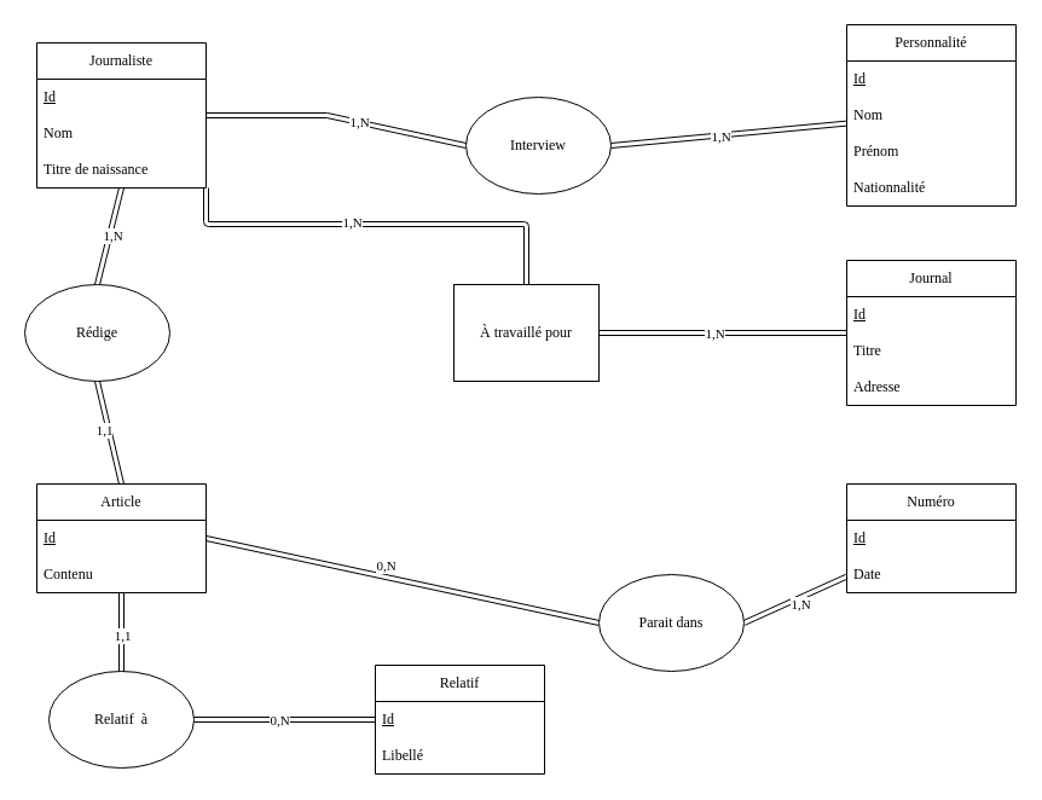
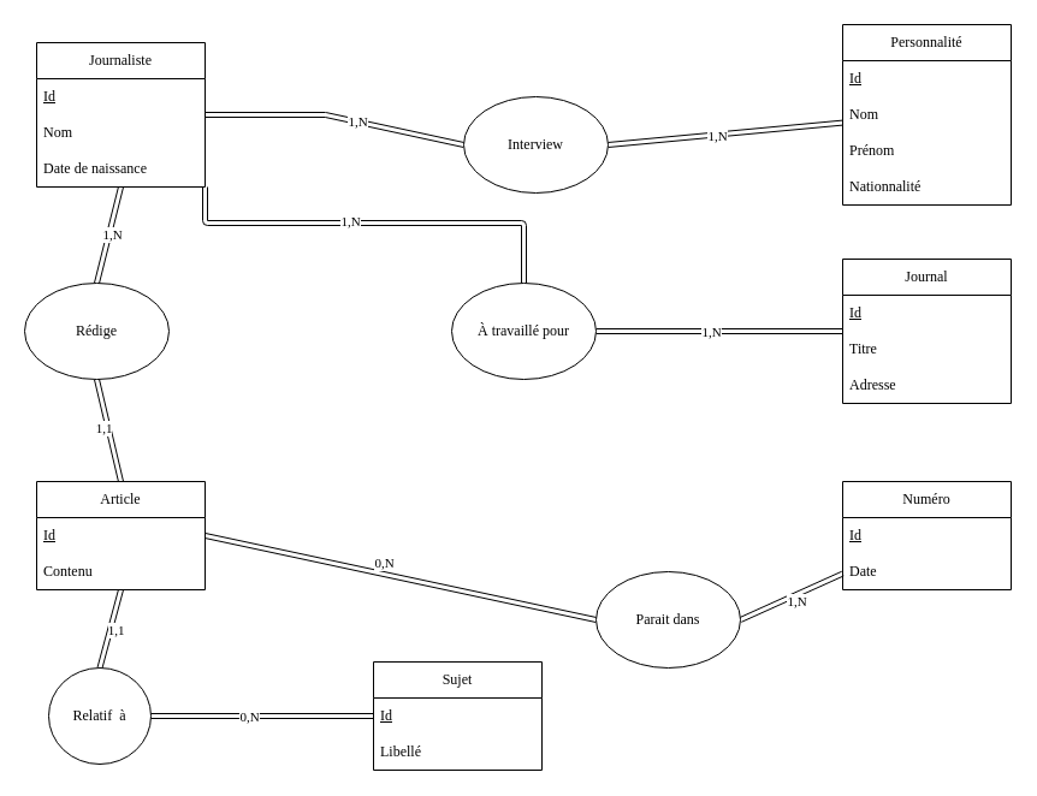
- <mxCell id="33" value="Titre de naissance" style="text;strokeColor=none;fillColor=none;align=left;verticalAlign=middle;spacingLeft=4;spacingRight=4;overflow=hidden;points=[[0,0.5],[1,0.5]];portConstraint=eastwest;rotatable=0;whiteSpace=wrap;html=1;fontFamily=FiraCode Nerd Font Propo;" parent="30" vertex="1"><mxGeometry y="90" width="140" height="30" as="geometry" /></mxCell>
+ <mxCell id="33" value="Date de naissance" style="text;strokeColor=none;fillColor=none;align=left;verticalAlign=middle;spacingLeft=4;spacingRight=4;overflow=hidden;points=[[0,0.5],[1,0.5]];portConstraint=eastwest;rotatable=0;whiteSpace=wrap;html=1;fontFamily=FiraCode Nerd Font Propo;" parent="30" vertex="1"><mxGeometry y="90" width="140" height="30" as="geometry" /></mxCell>
- <mxCell id="36" value="À travaillé pour" style="whiteSpace=wrap;html=1;fontFamily=FiraCode Nerd Font Propo;rounded=0;" parent="1" vertex="1"><mxGeometry x="375" y="235" width="120" height="80" as="geometry" /></mxCell>
+ <mxCell id="36" value="À travaillé pour" style="ellipse;whiteSpace=wrap;html=1;fontFamily=FiraCode Nerd Font Propo;" parent="1" vertex="1"><mxGeometry x="375" y="235" width="120" height="80" as="geometry" /></mxCell>
- <mxCell id="2" value="Relatif" style="swimlane;fontStyle=0;childLayout=stackLayout;horizontal=1;startSize=30;horizontalStack=0;resizeParent=1;resizeParentMax=0;resizeLast=0;collapsible=1;marginBottom=0;whiteSpace=wrap;html=1;fontFamily=FiraCode Nerd Font Propo;" parent="1" vertex="1"><mxGeometry x="310" y="550" width="140" height="90" as="geometry" /></mxCell>
+ <mxCell id="2" value="Sujet" style="swimlane;fontStyle=0;childLayout=stackLayout;horizontal=1;startSize=30;horizontalStack=0;resizeParent=1;resizeParentMax=0;resizeLast=0;collapsible=1;marginBottom=0;whiteSpace=wrap;html=1;fontFamily=FiraCode Nerd Font Propo;" parent="1" vertex="1"><mxGeometry x="310" y="550" width="140" height="90" as="geometry" /></mxCell>
- <mxCell id="45" value="Relatif&amp;nbsp; à" style="ellipse;whiteSpace=wrap;html=1;fontFamily=FiraCode Nerd Font Propo;" parent="1" vertex="1"><mxGeometry x="40" y="555" width="120" height="80" as="geometry" /></mxCell>
+ <mxCell id="45" value="Relatif&amp;nbsp; à" style="ellipse;whiteSpace=wrap;html=1;fontFamily=FiraCode Nerd Font Propo;" parent="1" vertex="1"><mxGeometry x="40" y="555" width="85" height="80" as="geometry" /></mxCell>
